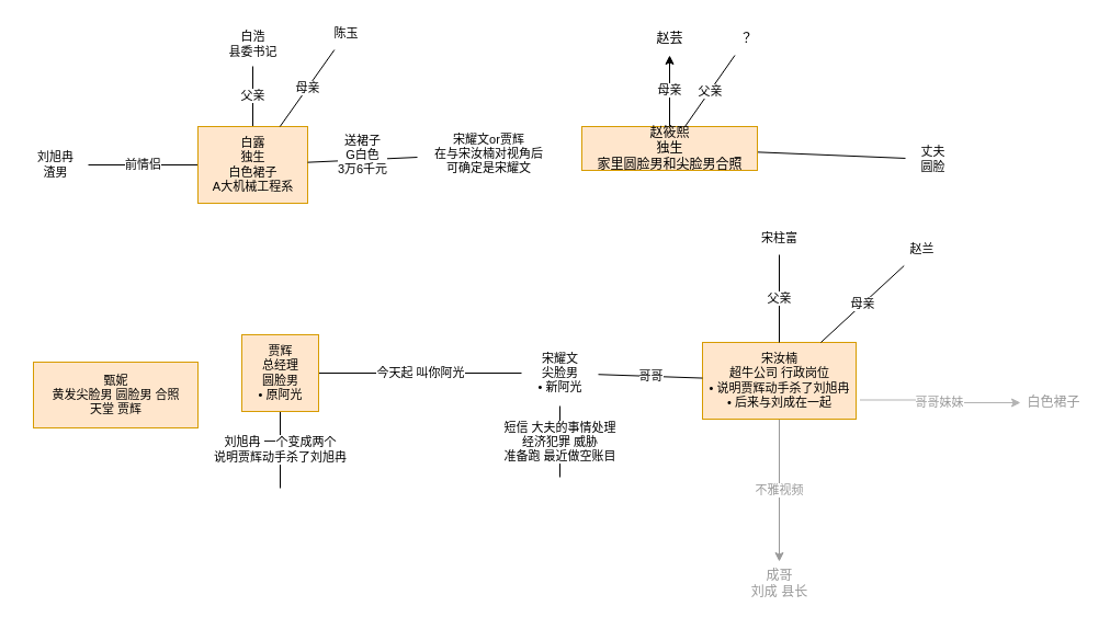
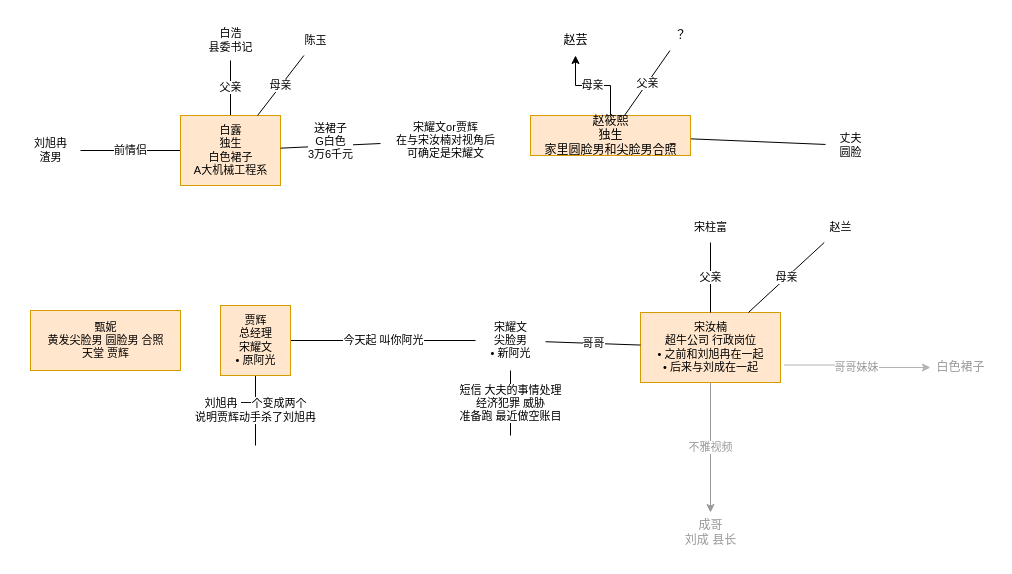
- <mxCell id="17" value="陈玉" style="text;html=1;align=center;verticalAlign=middle;resizable=0;points=[];autosize=1;strokeColor=none;fillColor=none;fontSize=11;fontFamily=Helvetica;fontColor=default;" parent="1" vertex="1"><mxGeometry x="290" y="15" width="50" height="30" as="geometry" /></mxCell>
+ <mxCell id="17" value="陈玉" style="text;html=1;align=center;verticalAlign=middle;resizable=0;points=[];autosize=1;strokeColor=none;fillColor=none;fontSize=11;fontFamily=Helvetica;fontColor=default;" parent="1" vertex="1"><mxGeometry x="290" y="25" width="50" height="30" as="geometry" /></mxCell>
- <mxCell id="9" value="赵芸" style="text;html=1;align=center;verticalAlign=middle;resizable=0;points=[];autosize=1;strokeColor=none;fillColor=none;" parent="1" vertex="1"><mxGeometry x="585" y="20" width="50" height="30" as="geometry" /></mxCell>
+ <mxCell id="9" value="赵芸" style="text;html=1;align=center;verticalAlign=middle;resizable=0;points=[];autosize=1;strokeColor=none;fillColor=none;" parent="1" vertex="1"><mxGeometry x="550" y="25" width="50" height="30" as="geometry" /></mxCell>
- <mxCell id="20" value="宋柱富" style="text;html=1;align=center;verticalAlign=middle;resizable=0;points=[];autosize=1;strokeColor=none;fillColor=none;fontSize=11;fontFamily=Helvetica;fontColor=default;" parent="1" vertex="1"><mxGeometry x="680" y="202" width="60" height="30" as="geometry" /></mxCell>
+ <mxCell id="20" value="宋柱富" style="text;html=1;align=center;verticalAlign=middle;resizable=0;points=[];autosize=1;strokeColor=none;fillColor=none;fontSize=11;fontFamily=Helvetica;fontColor=default;" parent="1" vertex="1"><mxGeometry x="680" y="212" width="60" height="30" as="geometry" /></mxCell>
- <mxCell id="30" value="贾辉&lt;br&gt;总经理&lt;br&gt;圆脸男&lt;br&gt;• 原阿光" style="text;html=1;align=center;verticalAlign=middle;resizable=0;points=[];autosize=1;strokeColor=#d79b00;fillColor=#ffe6cc;fontSize=11;fontFamily=Helvetica;" parent="1" vertex="1"><mxGeometry x="220" y="305" width="70" height="70" as="geometry" /></mxCell>
+ <mxCell id="30" value="贾辉&lt;br&gt;总经理&lt;br&gt;宋耀文&lt;br&gt;• 原阿光" style="text;html=1;align=center;verticalAlign=middle;resizable=0;points=[];autosize=1;strokeColor=#d79b00;fillColor=#ffe6cc;fontSize=11;fontFamily=Helvetica;" parent="1" vertex="1"><mxGeometry x="220" y="305" width="70" height="70" as="geometry" /></mxCell>
- <mxCell id="18" value="宋汝楠&lt;br&gt;超牛公司 行政岗位&lt;br&gt;• 说明贾辉动手杀了刘旭冉&lt;br&gt;• 后来与刘成在一起" style="text;html=1;align=center;verticalAlign=middle;resizable=0;points=[];autosize=1;strokeColor=#d79b00;fillColor=#ffe6cc;fontSize=11;fontFamily=Helvetica;" parent="1" vertex="1"><mxGeometry x="640" y="312" width="140" height="70" as="geometry" /></mxCell>
+ <mxCell id="18" value="宋汝楠&lt;br&gt;超牛公司 行政岗位&lt;br&gt;• 之前和刘旭冉在一起&lt;br&gt;• 后来与刘成在一起" style="text;html=1;align=center;verticalAlign=middle;resizable=0;points=[];autosize=1;strokeColor=#d79b00;fillColor=#ffe6cc;fontSize=11;fontFamily=Helvetica;" parent="1" vertex="1"><mxGeometry x="640" y="312" width="140" height="70" as="geometry" /></mxCell>
- <mxCell id="27" value="甄妮&lt;br&gt;黄发尖脸男 圆脸男 合照&lt;br&gt;天堂 贾辉" style="text;html=1;align=center;verticalAlign=middle;resizable=0;points=[];autosize=1;strokeColor=#d79b00;fillColor=#ffe6cc;fontSize=11;fontFamily=Helvetica;" parent="1" vertex="1"><mxGeometry x="30" y="330" width="150" height="60" as="geometry" /></mxCell>
+ <mxCell id="27" value="甄妮&lt;br&gt;黄发尖脸男 圆脸男 合照&lt;br&gt;天堂 贾辉" style="text;html=1;align=center;verticalAlign=middle;resizable=0;points=[];autosize=1;strokeColor=#d79b00;fillColor=#ffe6cc;fontSize=11;fontFamily=Helvetica;" parent="1" vertex="1"><mxGeometry x="30" y="310" width="150" height="60" as="geometry" /></mxCell>
